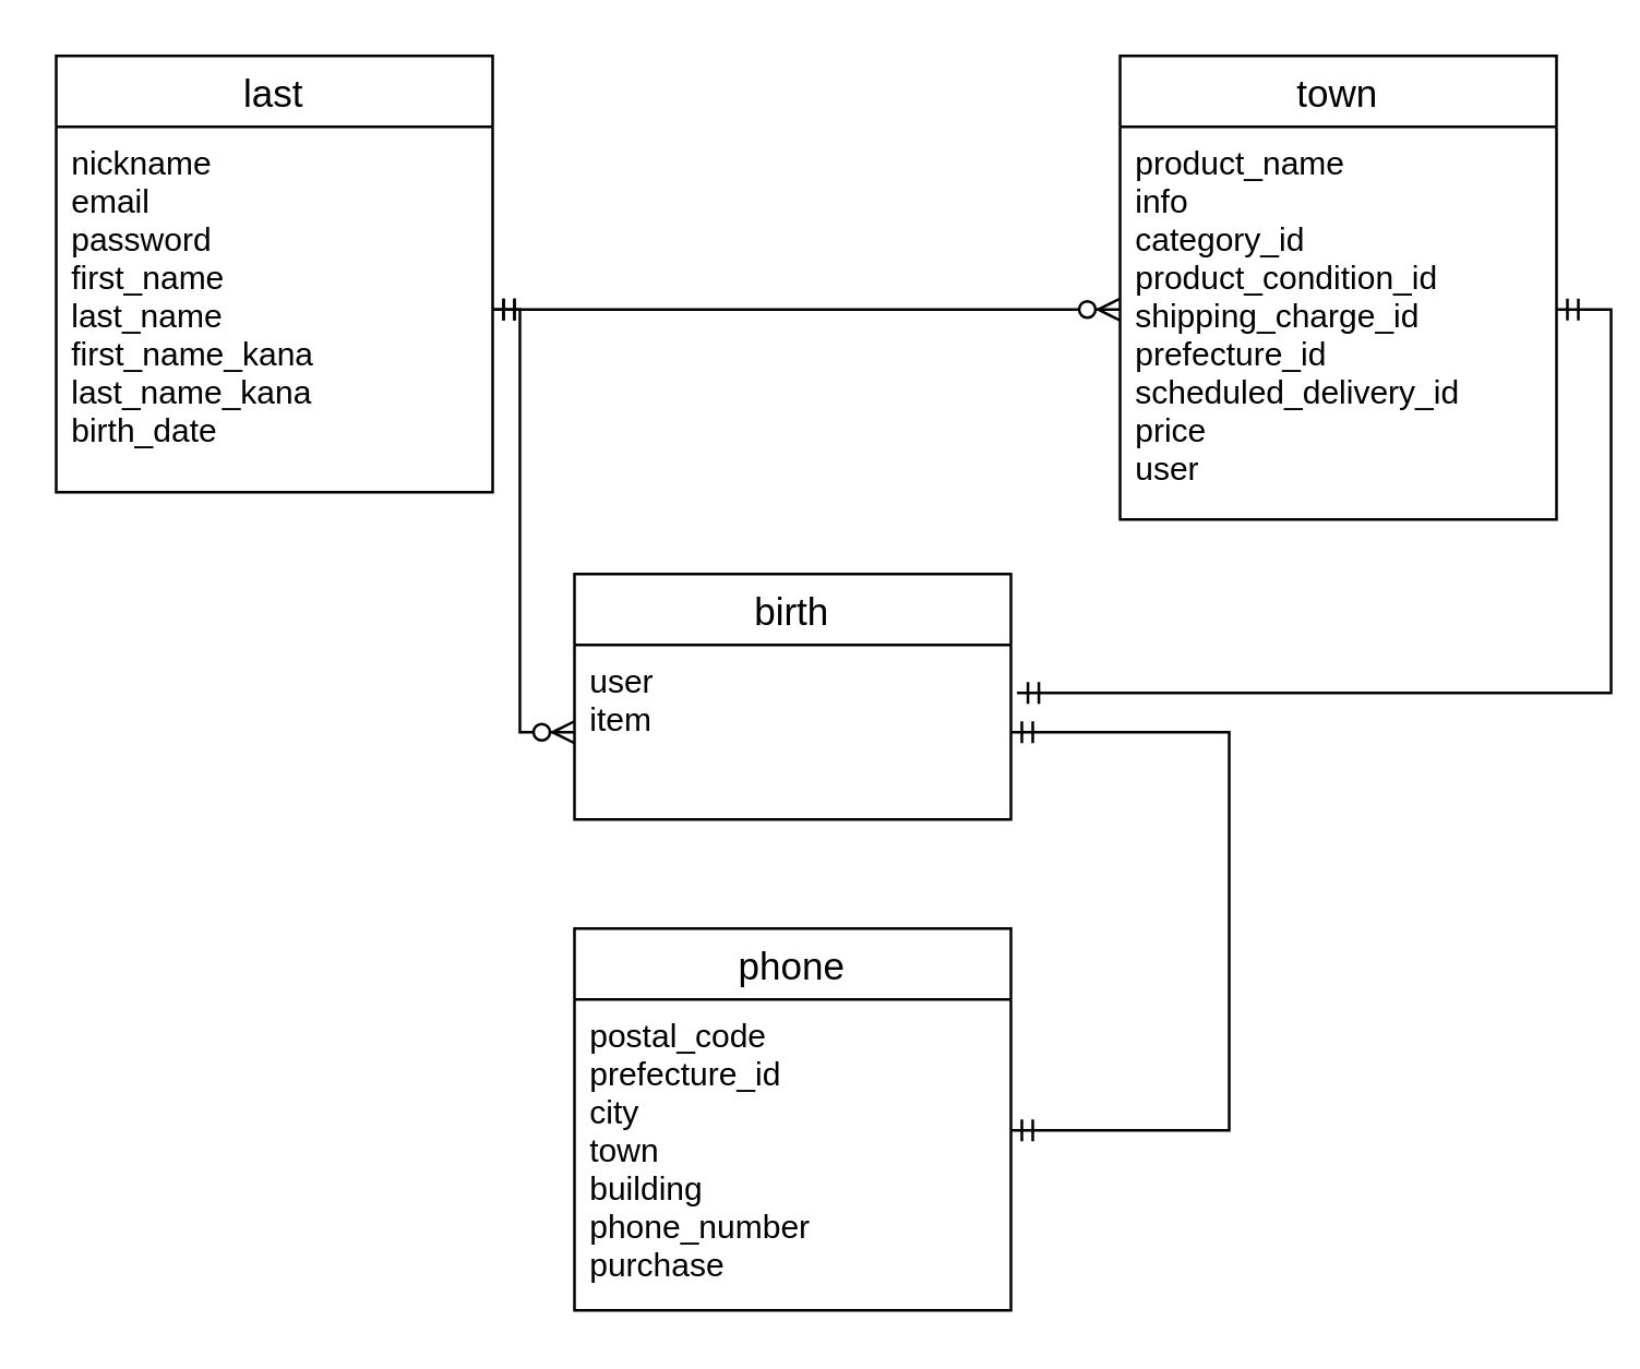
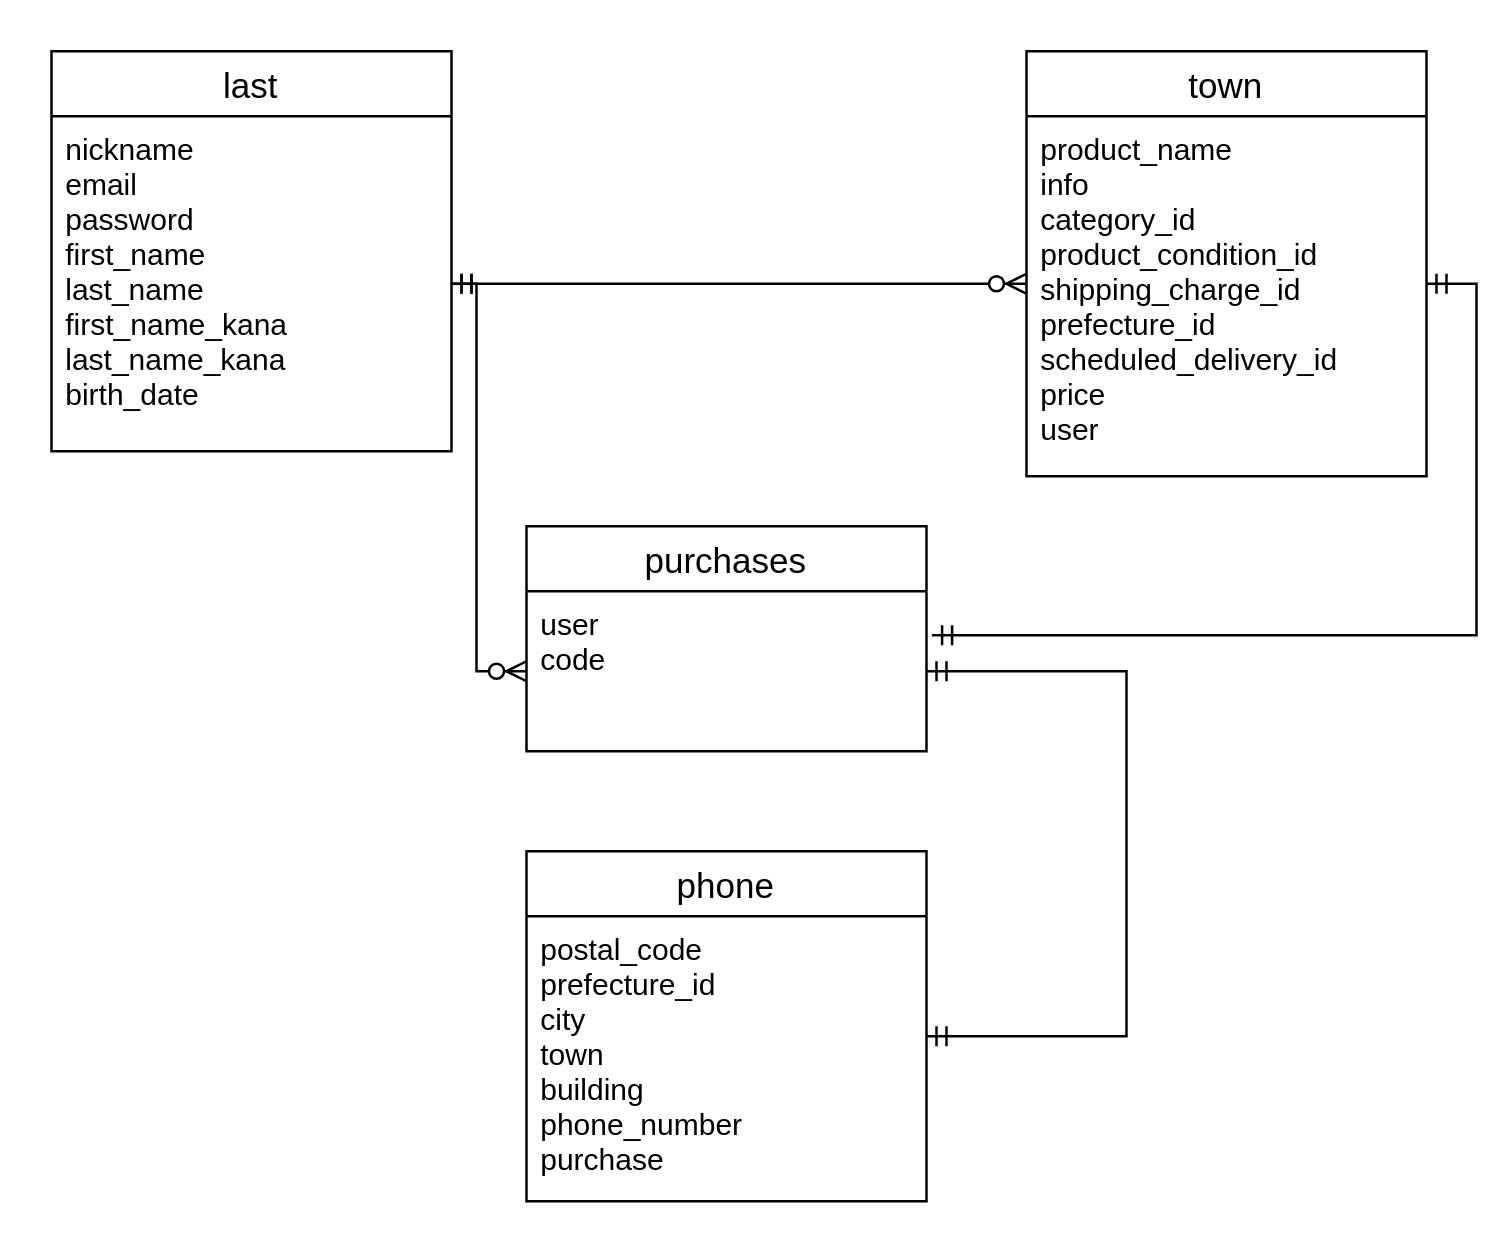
- <mxCell id="6" value="birth" style="swimlane;fontStyle=0;childLayout=stackLayout;horizontal=1;startSize=26;horizontalStack=0;resizeParent=1;resizeParentMax=0;resizeLast=0;collapsible=1;marginBottom=0;align=center;fontSize=14;" parent="1" vertex="1"><mxGeometry x="210" y="210" width="160" height="90" as="geometry" /></mxCell>
+ <mxCell id="6" value="purchases" style="swimlane;fontStyle=0;childLayout=stackLayout;horizontal=1;startSize=26;horizontalStack=0;resizeParent=1;resizeParentMax=0;resizeLast=0;collapsible=1;marginBottom=0;align=center;fontSize=14;" parent="1" vertex="1"><mxGeometry x="210" y="210" width="160" height="90" as="geometry" /></mxCell>
- <mxCell id="7" value="user&#10;item" style="text;strokeColor=none;fillColor=none;spacingLeft=4;spacingRight=4;overflow=hidden;rotatable=0;points=[[0,0.5],[1,0.5]];portConstraint=eastwest;fontSize=12;" parent="6" vertex="1"><mxGeometry y="26" width="160" height="64" as="geometry" /></mxCell>
+ <mxCell id="7" value="user&#10;code" style="text;strokeColor=none;fillColor=none;spacingLeft=4;spacingRight=4;overflow=hidden;rotatable=0;points=[[0,0.5],[1,0.5]];portConstraint=eastwest;fontSize=12;" parent="6" vertex="1"><mxGeometry y="26" width="160" height="64" as="geometry" /></mxCell>
